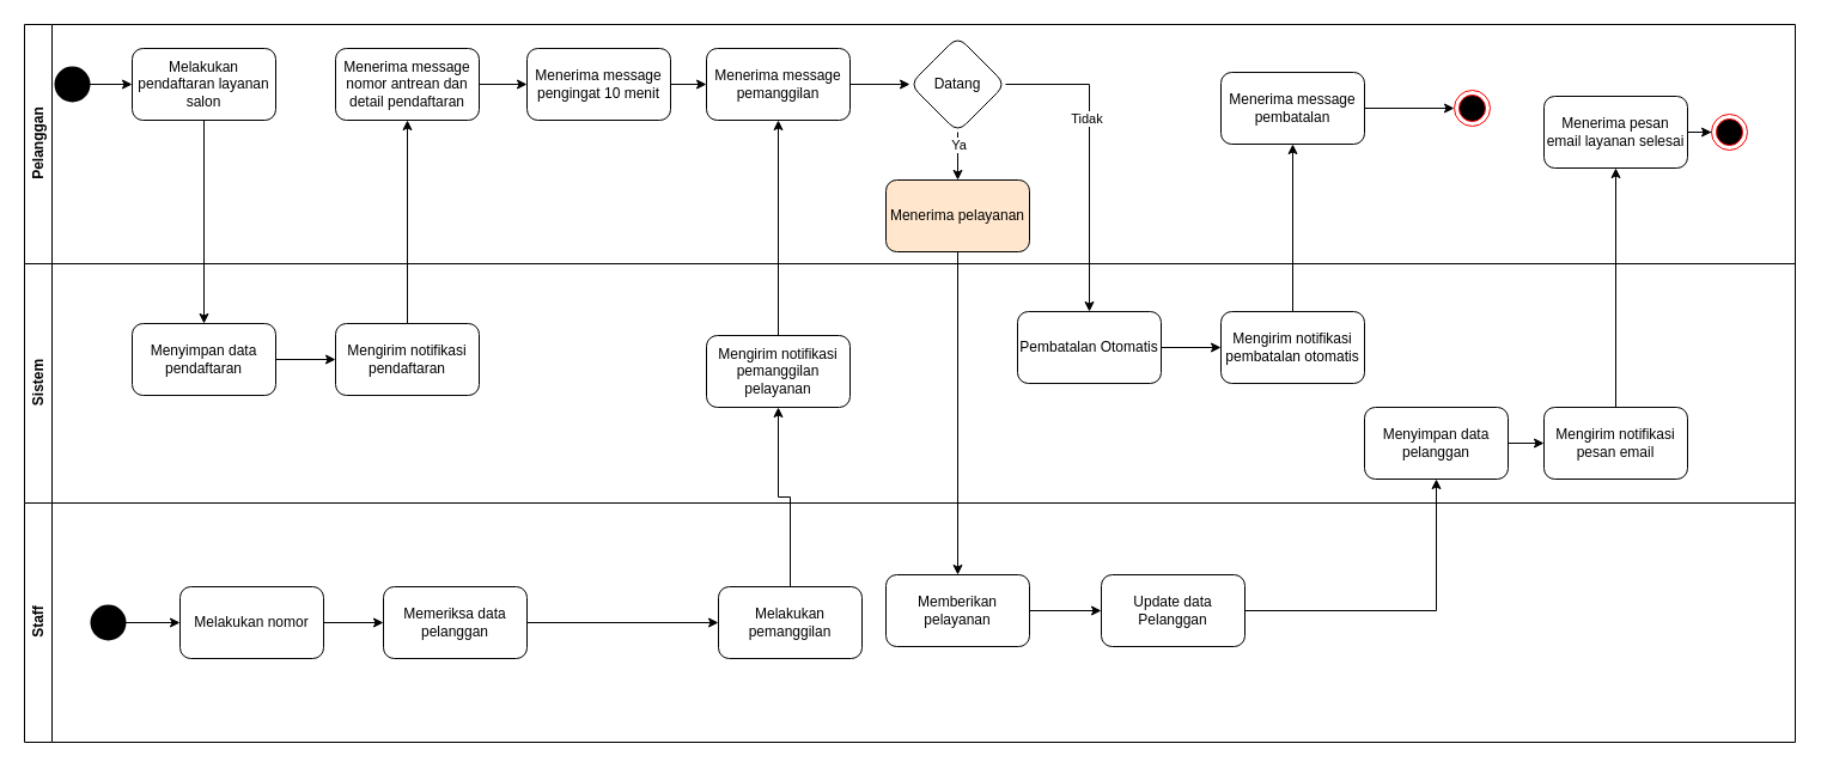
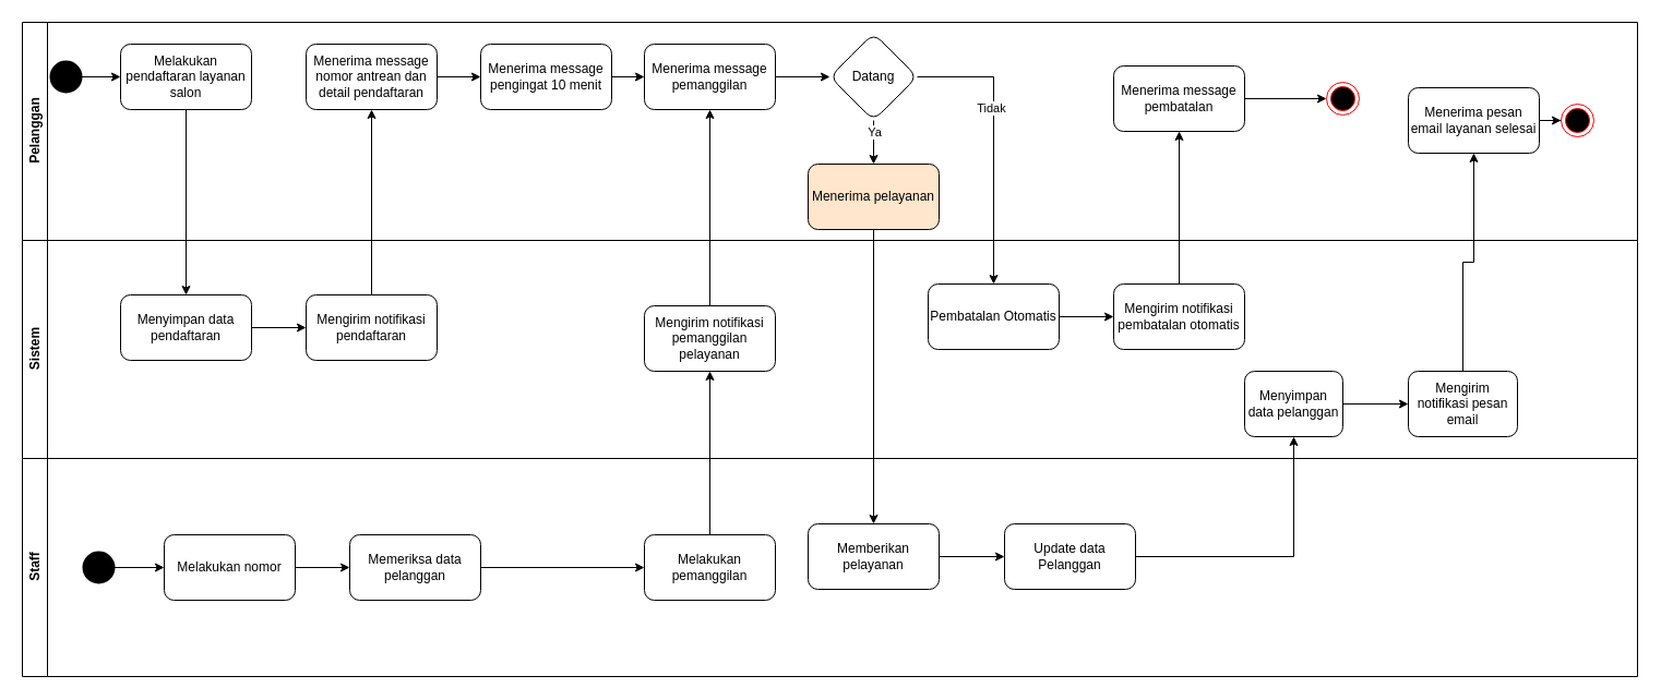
- <mxCell id="32" value="Menyimpan data pelanggan" style="whiteSpace=wrap;html=1;rounded=1;" parent="27" vertex="1"><mxGeometry x="1120" y="120" width="120" height="60" as="geometry" /></mxCell>
+ <mxCell id="32" value="Menyimpan data pelanggan" style="whiteSpace=wrap;html=1;rounded=1;" parent="27" vertex="1"><mxGeometry x="1120" y="120" width="90" height="60" as="geometry" /></mxCell>
- <mxCell id="33" value="Mengirim notifikasi pesan email" style="whiteSpace=wrap;html=1;rounded=1;" parent="27" vertex="1"><mxGeometry x="1270" y="120" width="120" height="60" as="geometry" /></mxCell>
+ <mxCell id="33" value="Mengirim notifikasi pesan email" style="whiteSpace=wrap;html=1;rounded=1;" parent="27" vertex="1"><mxGeometry x="1270" y="120" width="100" height="60" as="geometry" /></mxCell>
- <mxCell id="42" value="Melakukan pemanggilan" style="whiteSpace=wrap;html=1;rounded=1;" parent="35" vertex="1"><mxGeometry x="580" y="70" width="120" height="60" as="geometry" /></mxCell>
+ <mxCell id="42" value="Melakukan pemanggilan" style="whiteSpace=wrap;html=1;rounded=1;" parent="35" vertex="1"><mxGeometry x="570" y="70" width="120" height="60" as="geometry" /></mxCell>
